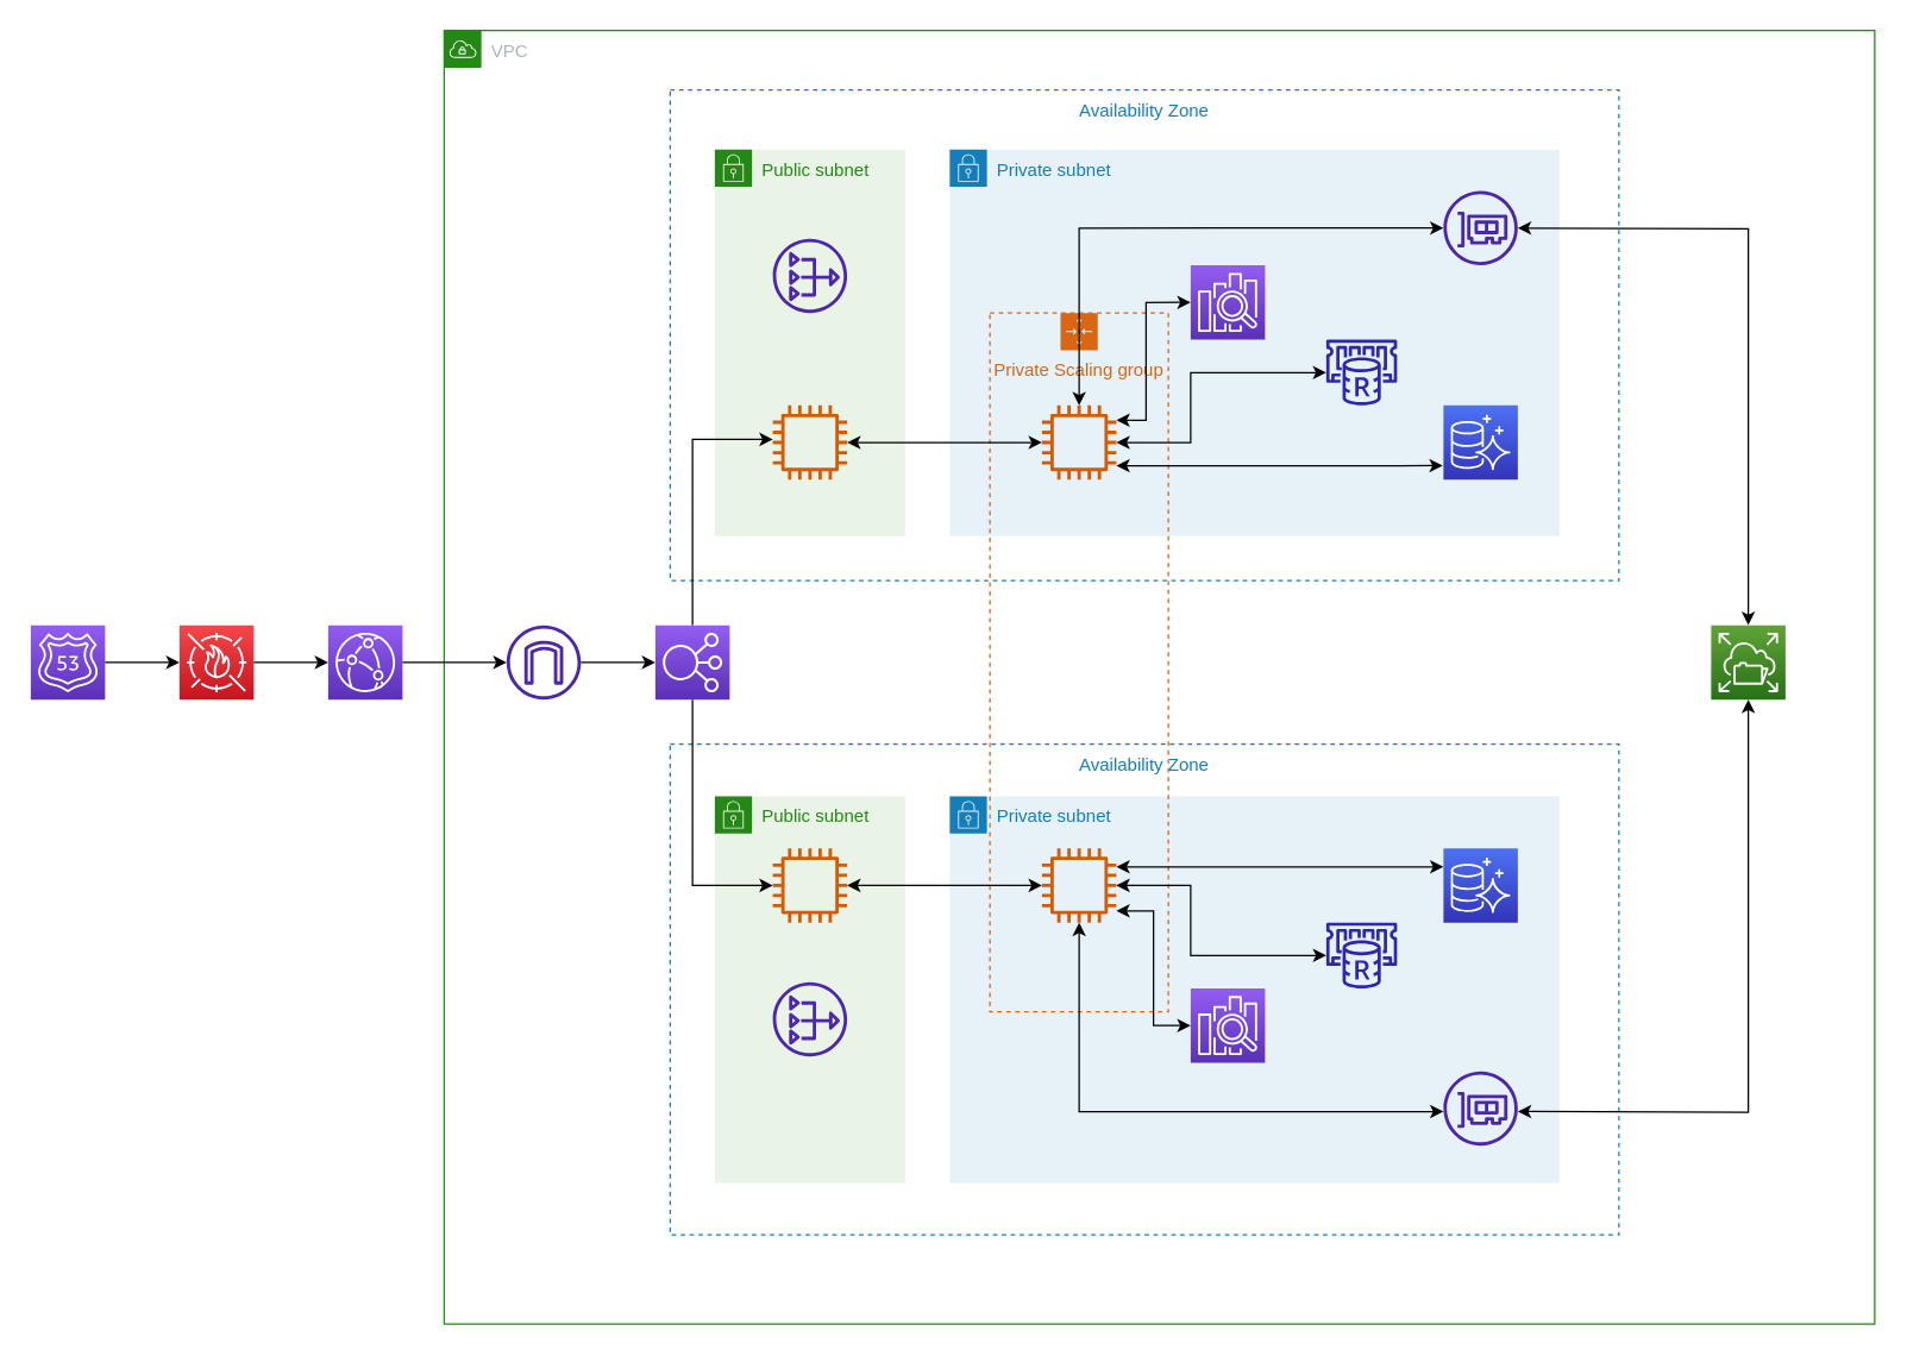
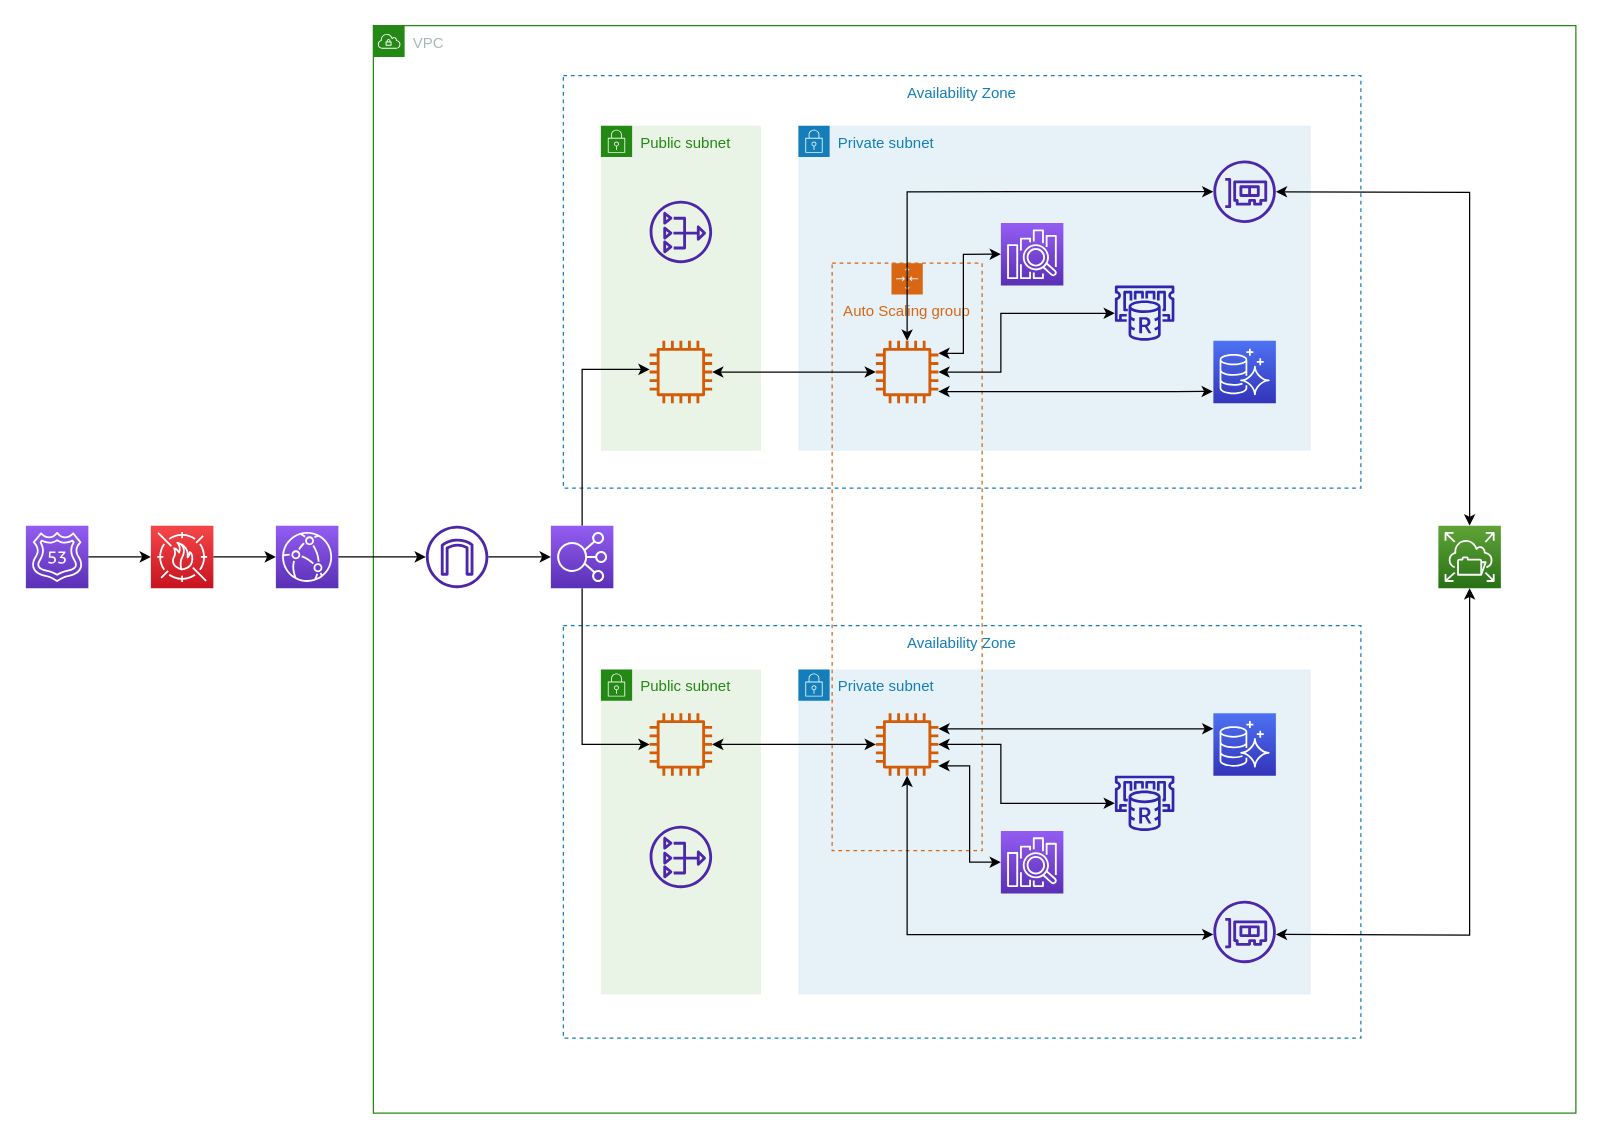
- <mxCell id="8" value="Private Scaling group" style="points=[[0,0],[0.25,0],[0.5,0],[0.75,0],[1,0],[1,0.25],[1,0.5],[1,0.75],[1,1],[0.75,1],[0.5,1],[0.25,1],[0,1],[0,0.75],[0,0.5],[0,0.25]];outlineConnect=0;gradientColor=none;html=1;whiteSpace=wrap;fontSize=12;fontStyle=0;container=1;pointerEvents=0;collapsible=0;recursiveResize=0;shape=mxgraph.aws4.groupCenter;grIcon=mxgraph.aws4.group_auto_scaling_group;grStroke=1;strokeColor=#D86613;fillColor=none;verticalAlign=top;align=center;fontColor=#D86613;dashed=1;spacingTop=25;" parent="2" vertex="1"><mxGeometry x="367" y="190" width="120" height="470" as="geometry" /></mxCell>
+ <mxCell id="8" value="Auto Scaling group" style="points=[[0,0],[0.25,0],[0.5,0],[0.75,0],[1,0],[1,0.25],[1,0.5],[1,0.75],[1,1],[0.75,1],[0.5,1],[0.25,1],[0,1],[0,0.75],[0,0.5],[0,0.25]];outlineConnect=0;gradientColor=none;html=1;whiteSpace=wrap;fontSize=12;fontStyle=0;container=1;pointerEvents=0;collapsible=0;recursiveResize=0;shape=mxgraph.aws4.groupCenter;grIcon=mxgraph.aws4.group_auto_scaling_group;grStroke=1;strokeColor=#D86613;fillColor=none;verticalAlign=top;align=center;fontColor=#D86613;dashed=1;spacingTop=25;" parent="2" vertex="1"><mxGeometry x="367" y="190" width="120" height="470" as="geometry" /></mxCell>
